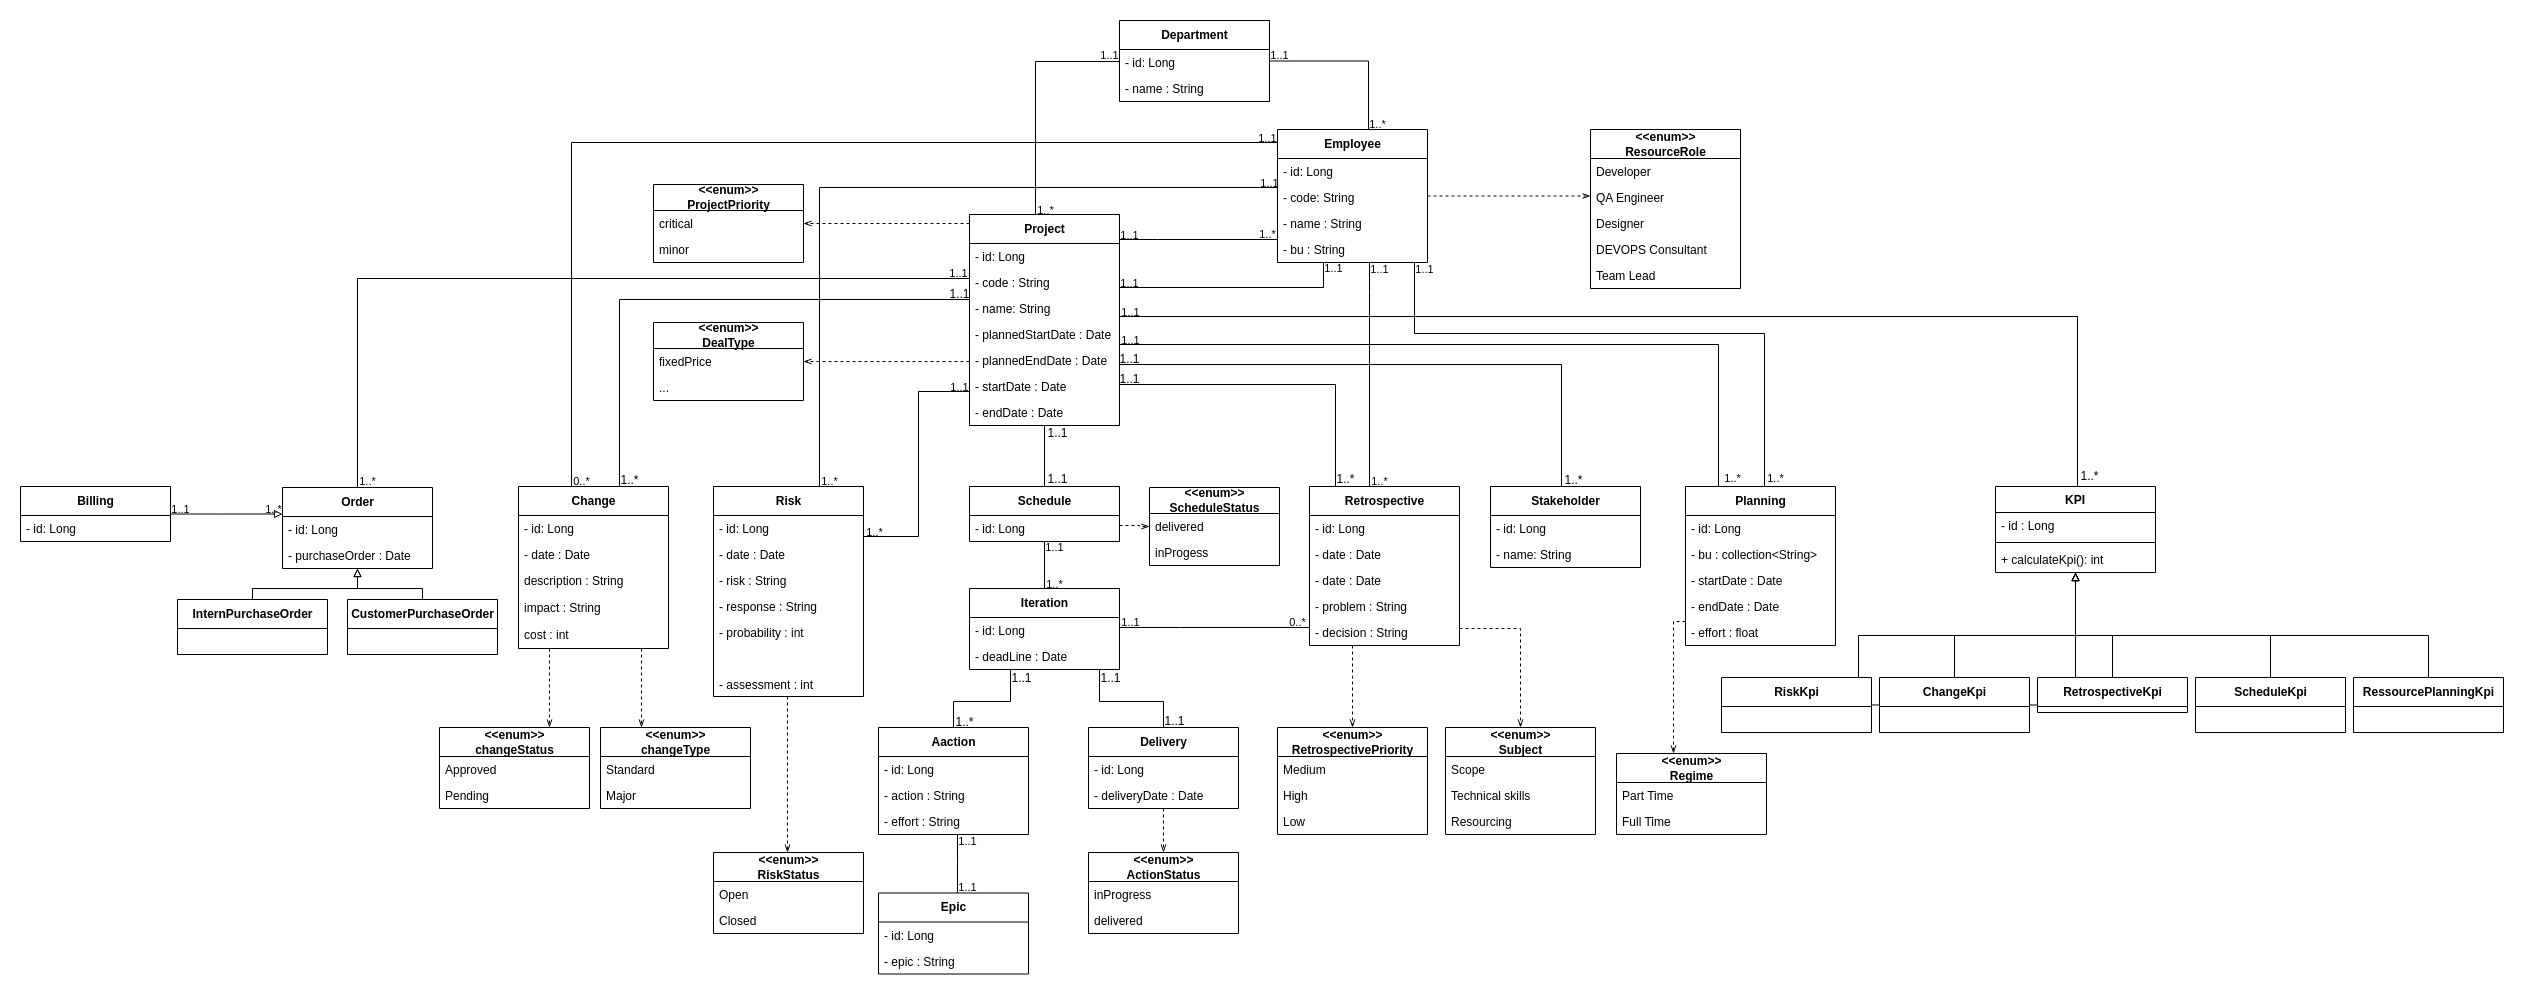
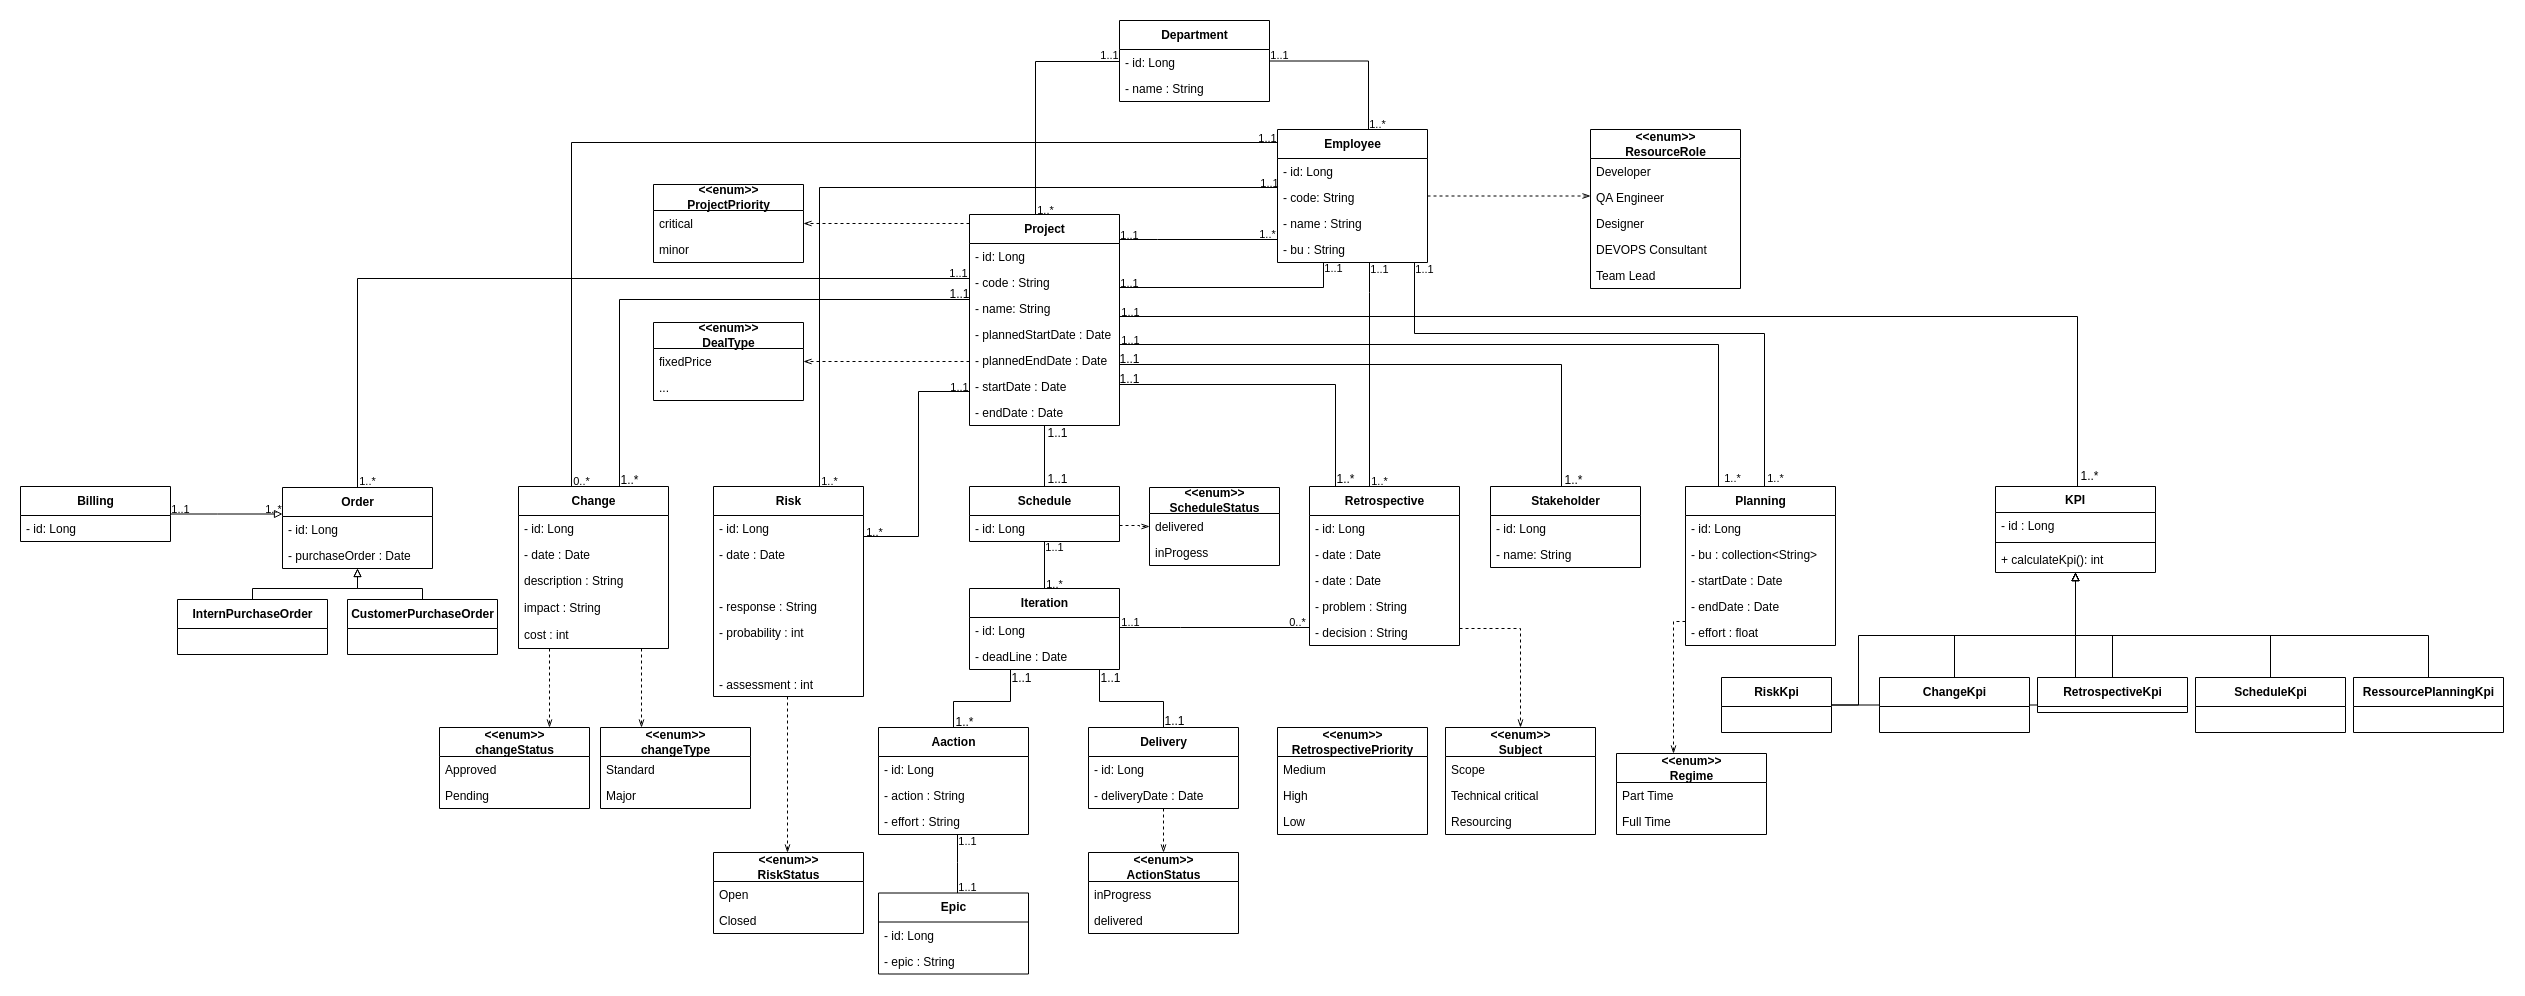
- <mxCell id="179" value="- risk : String" style="text;strokeColor=none;fillColor=none;align=left;verticalAlign=top;spacingLeft=4;spacingRight=4;overflow=hidden;rotatable=0;points=[[0,0.5],[1,0.5]];portConstraint=eastwest;container=0;" parent="175" vertex="1"><mxGeometry y="81" width="150" height="26" as="geometry" /></mxCell>
- <mxCell id="52" style="rounded=0;orthogonalLoop=1;jettySize=auto;html=1;endArrow=openThin;endFill=0;edgeStyle=orthogonalEdgeStyle;dashed=1;" parent="1" source="53" target="102" edge="1"><mxGeometry relative="1" as="geometry"><mxPoint x="1480" y="426" as="targetPoint" /><Array as="points"><mxPoint x="1352" y="676" /><mxPoint x="1352" y="676" /></Array></mxGeometry></mxCell>
- <mxCell id="133" value="RiskKpi" style="swimlane;fontStyle=1;align=center;verticalAlign=middle;childLayout=stackLayout;horizontal=1;startSize=29;horizontalStack=0;resizeParent=1;resizeParentMax=0;resizeLast=0;collapsible=0;marginBottom=0;html=1;fontSize=12;labelPosition=center;verticalLabelPosition=middle;container=0;" parent="1" vertex="1"><mxGeometry x="1721" y="677" width="150" height="55" as="geometry" /></mxCell>
+ <mxCell id="133" value="RiskKpi" style="swimlane;fontStyle=1;align=center;verticalAlign=middle;childLayout=stackLayout;horizontal=1;startSize=29;horizontalStack=0;resizeParent=1;resizeParentMax=0;resizeLast=0;collapsible=0;marginBottom=0;html=1;fontSize=12;labelPosition=center;verticalLabelPosition=middle;container=0;" parent="1" vertex="1"><mxGeometry x="1721" y="677" width="110" height="55" as="geometry" /></mxCell>
- <mxCell id="99" value="Technical skills" style="text;strokeColor=none;fillColor=none;align=left;verticalAlign=top;spacingLeft=4;spacingRight=4;overflow=hidden;rotatable=0;points=[[0,0.5],[1,0.5]];portConstraint=eastwest;container=0;" parent="97" vertex="1"><mxGeometry y="55" width="150" height="26" as="geometry" /></mxCell>
+ <mxCell id="99" value="Technical critical" style="text;strokeColor=none;fillColor=none;align=left;verticalAlign=top;spacingLeft=4;spacingRight=4;overflow=hidden;rotatable=0;points=[[0,0.5],[1,0.5]];portConstraint=eastwest;container=0;" parent="97" vertex="1"><mxGeometry y="55" width="150" height="26" as="geometry" /></mxCell>
